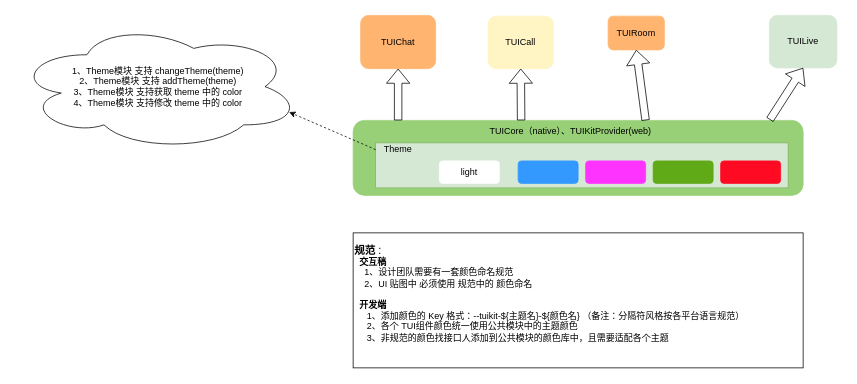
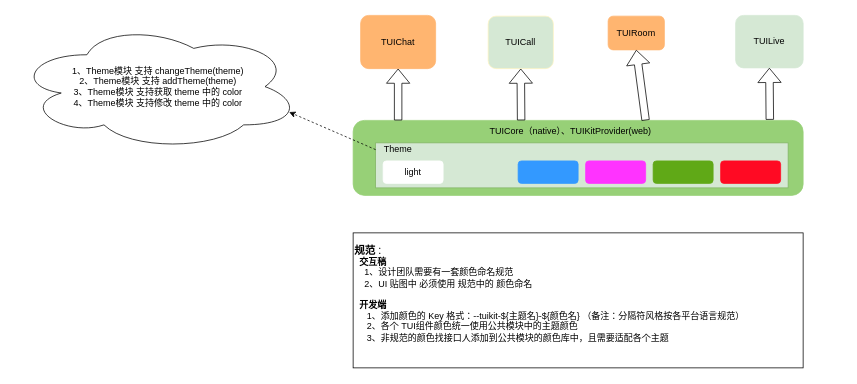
- <mxCell id="5" value="TUICall" style="rounded=1;whiteSpace=wrap;html=1;strokeColor=#FFF4C3;fillColor=#FFF4C3;" parent="1" vertex="1"><mxGeometry x="650" y="21" width="87" height="70" as="geometry" /></mxCell>
+ <mxCell id="5" value="TUICall" style="rounded=1;whiteSpace=wrap;html=1;strokeColor=#FFF4C3;fillColor=#d5e8d4;" parent="1" vertex="1"><mxGeometry x="650" y="21" width="87" height="70" as="geometry" /></mxCell>
- <mxCell id="6" value="TUILive" style="rounded=1;whiteSpace=wrap;html=1;strokeColor=#D5E8D4;fillColor=#d5e8d4;" parent="1" vertex="1"><mxGeometry x="1025" y="20" width="90" height="70" as="geometry" /></mxCell>
+ <mxCell id="6" value="TUILive" style="rounded=1;whiteSpace=wrap;html=1;strokeColor=#D5E8D4;fillColor=#d5e8d4;" parent="1" vertex="1"><mxGeometry x="980" y="20" width="90" height="70" as="geometry" /></mxCell>
- <mxCell id="10" value="light" style="rounded=1;whiteSpace=wrap;html=1;strokeColor=#FFFFFF;" parent="1" vertex="1"><mxGeometry x="585" y="214" width="80" height="30" as="geometry" /></mxCell>
+ <mxCell id="10" value="light" style="rounded=1;whiteSpace=wrap;html=1;strokeColor=#FFFFFF;" parent="1" vertex="1"><mxGeometry x="510" y="214" width="80" height="30" as="geometry" /></mxCell>
